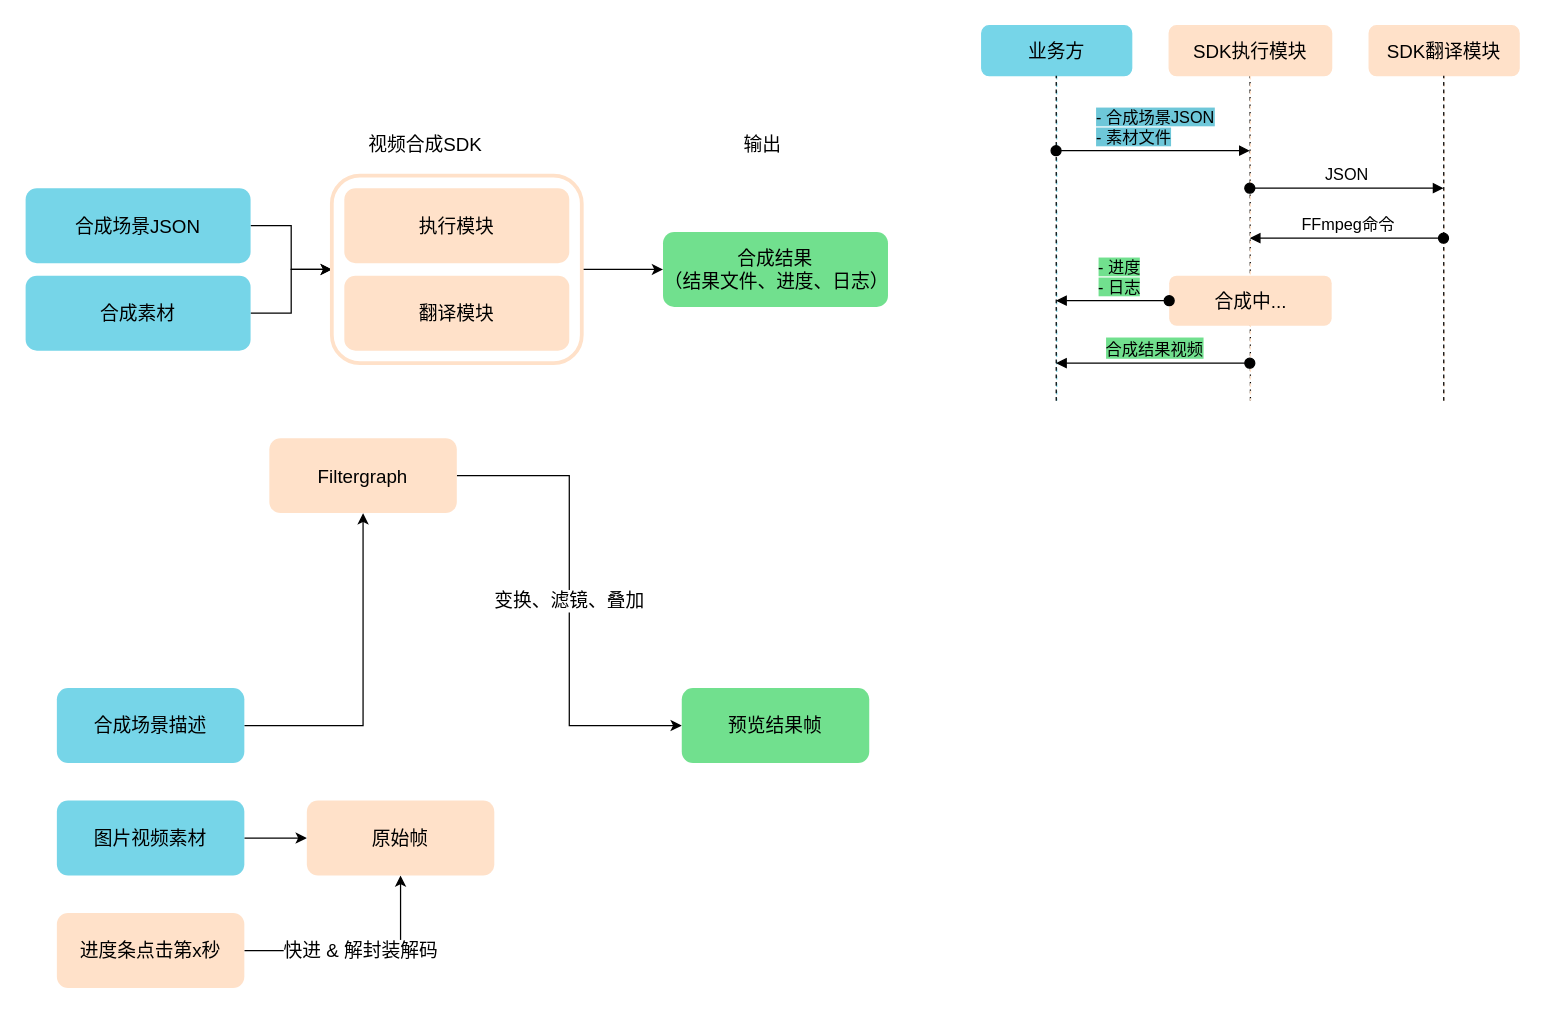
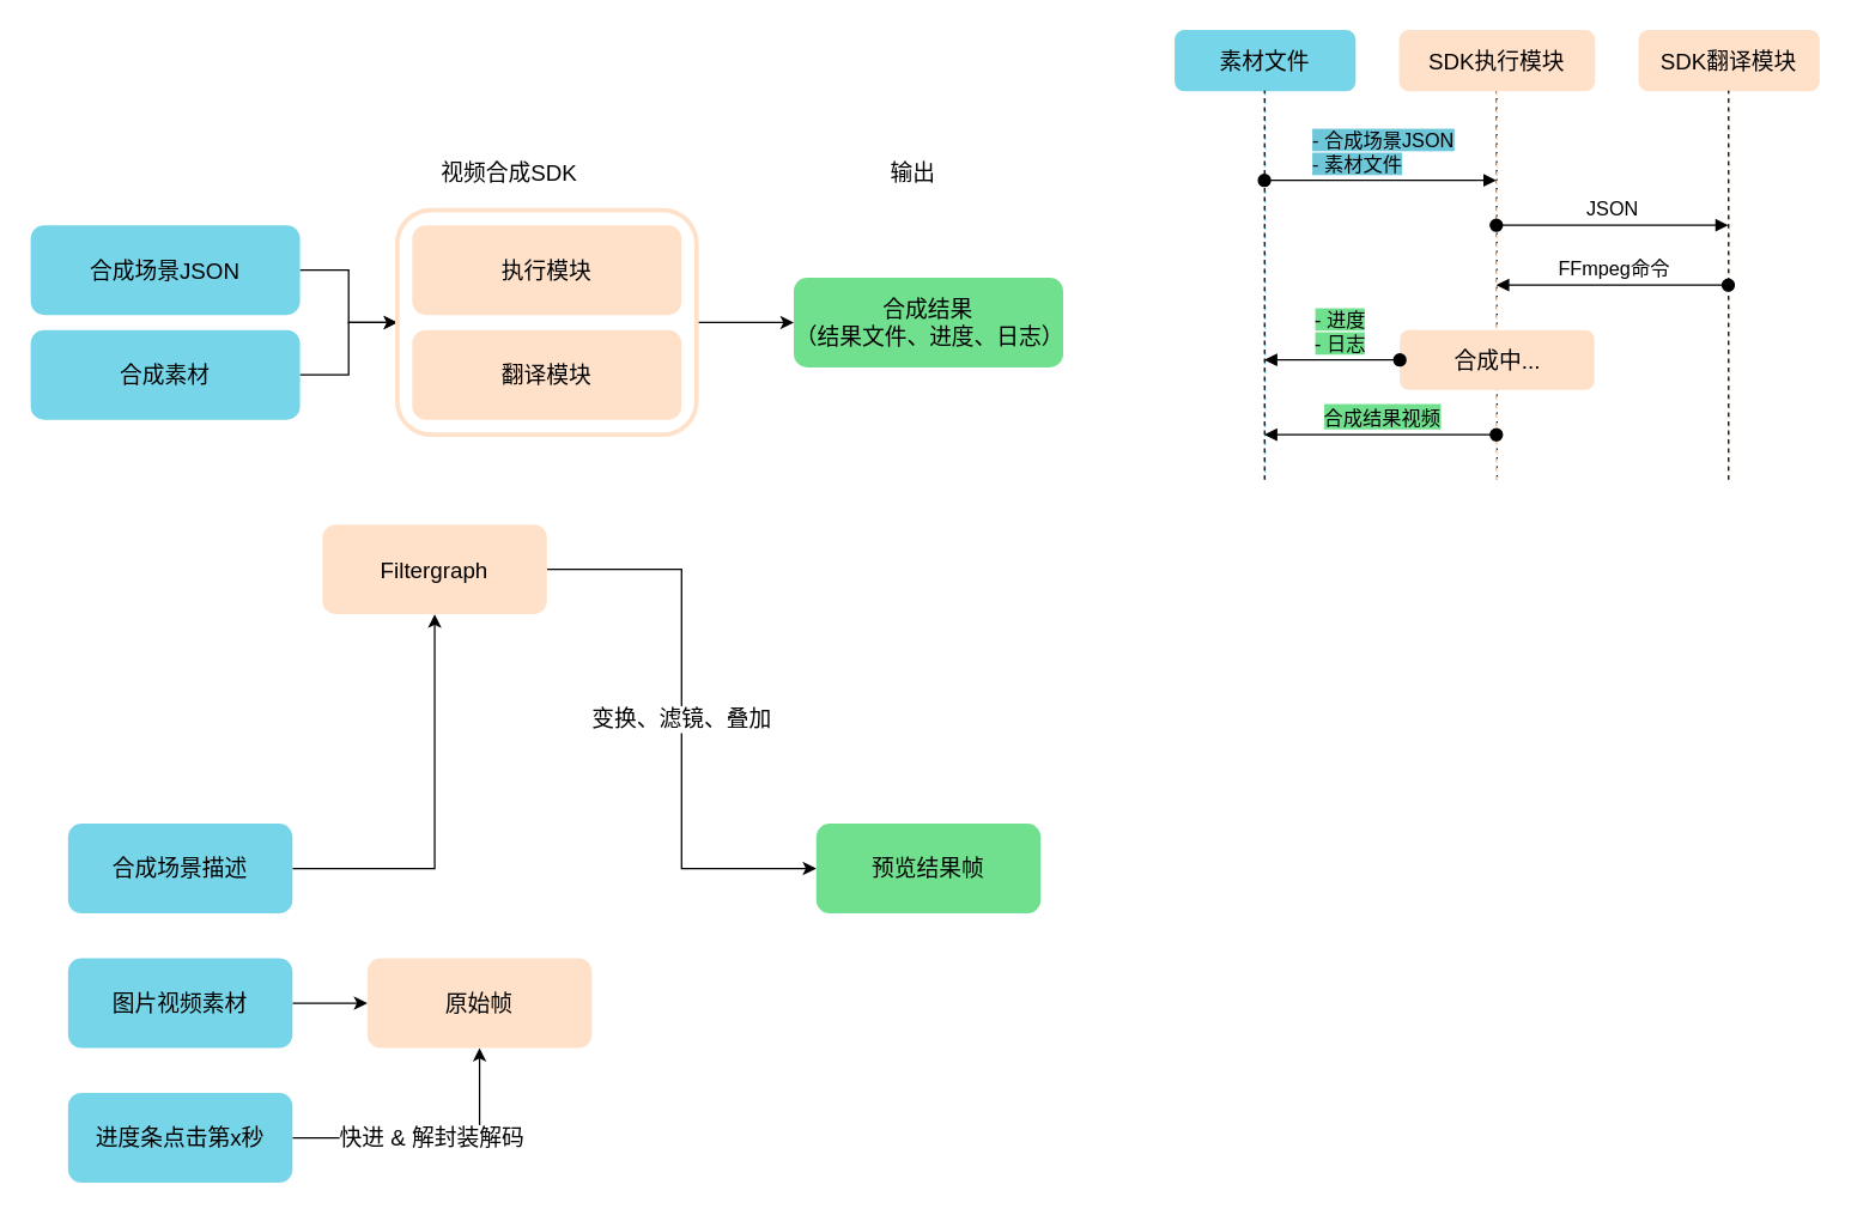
- <mxCell id="24" value="业务方" style="shape=umlLifeline;perimeter=lifelinePerimeter;whiteSpace=wrap;html=1;container=1;dropTarget=0;collapsible=0;recursiveResize=0;outlineConnect=0;portConstraint=eastwest;newEdgeStyle={&quot;edgeStyle&quot;:&quot;elbowEdgeStyle&quot;,&quot;elbow&quot;:&quot;vertical&quot;,&quot;curved&quot;:0,&quot;rounded&quot;:0};fontSize=15;rounded=1;fillColor=#76d5e8;strokeColor=#76d5e8;" vertex="1" parent="1"><mxGeometry x="785" y="20" width="120" height="300" as="geometry" /></mxCell>
+ <mxCell id="24" value="素材文件" style="shape=umlLifeline;perimeter=lifelinePerimeter;whiteSpace=wrap;html=1;container=1;dropTarget=0;collapsible=0;recursiveResize=0;outlineConnect=0;portConstraint=eastwest;newEdgeStyle={&quot;edgeStyle&quot;:&quot;elbowEdgeStyle&quot;,&quot;elbow&quot;:&quot;vertical&quot;,&quot;curved&quot;:0,&quot;rounded&quot;:0};fontSize=15;rounded=1;fillColor=#76d5e8;strokeColor=#76d5e8;" vertex="1" parent="1"><mxGeometry x="785" y="20" width="120" height="300" as="geometry" /></mxCell>
- <mxCell id="8" value="&lt;font color=&quot;#000000&quot; style=&quot;font-size: 15px;&quot;&gt;进度条点击第x秒&lt;/font&gt;" style="whiteSpace=wrap;html=1;rounded=1;fontSize=15;fillColor=#ffe1c9;strokeColor=none;fontColor=#FFFFFF;" vertex="1" parent="1"><mxGeometry x="45" y="730" width="150" height="60" as="geometry" /></mxCell>
+ <mxCell id="8" value="&lt;font color=&quot;#000000&quot; style=&quot;font-size: 15px;&quot;&gt;进度条点击第x秒&lt;/font&gt;" style="whiteSpace=wrap;html=1;rounded=1;fontSize=15;fillColor=#76D5E8;strokeColor=none;fontColor=#FFFFFF;" vertex="1" parent="1"><mxGeometry x="45" y="730" width="150" height="60" as="geometry" /></mxCell>
